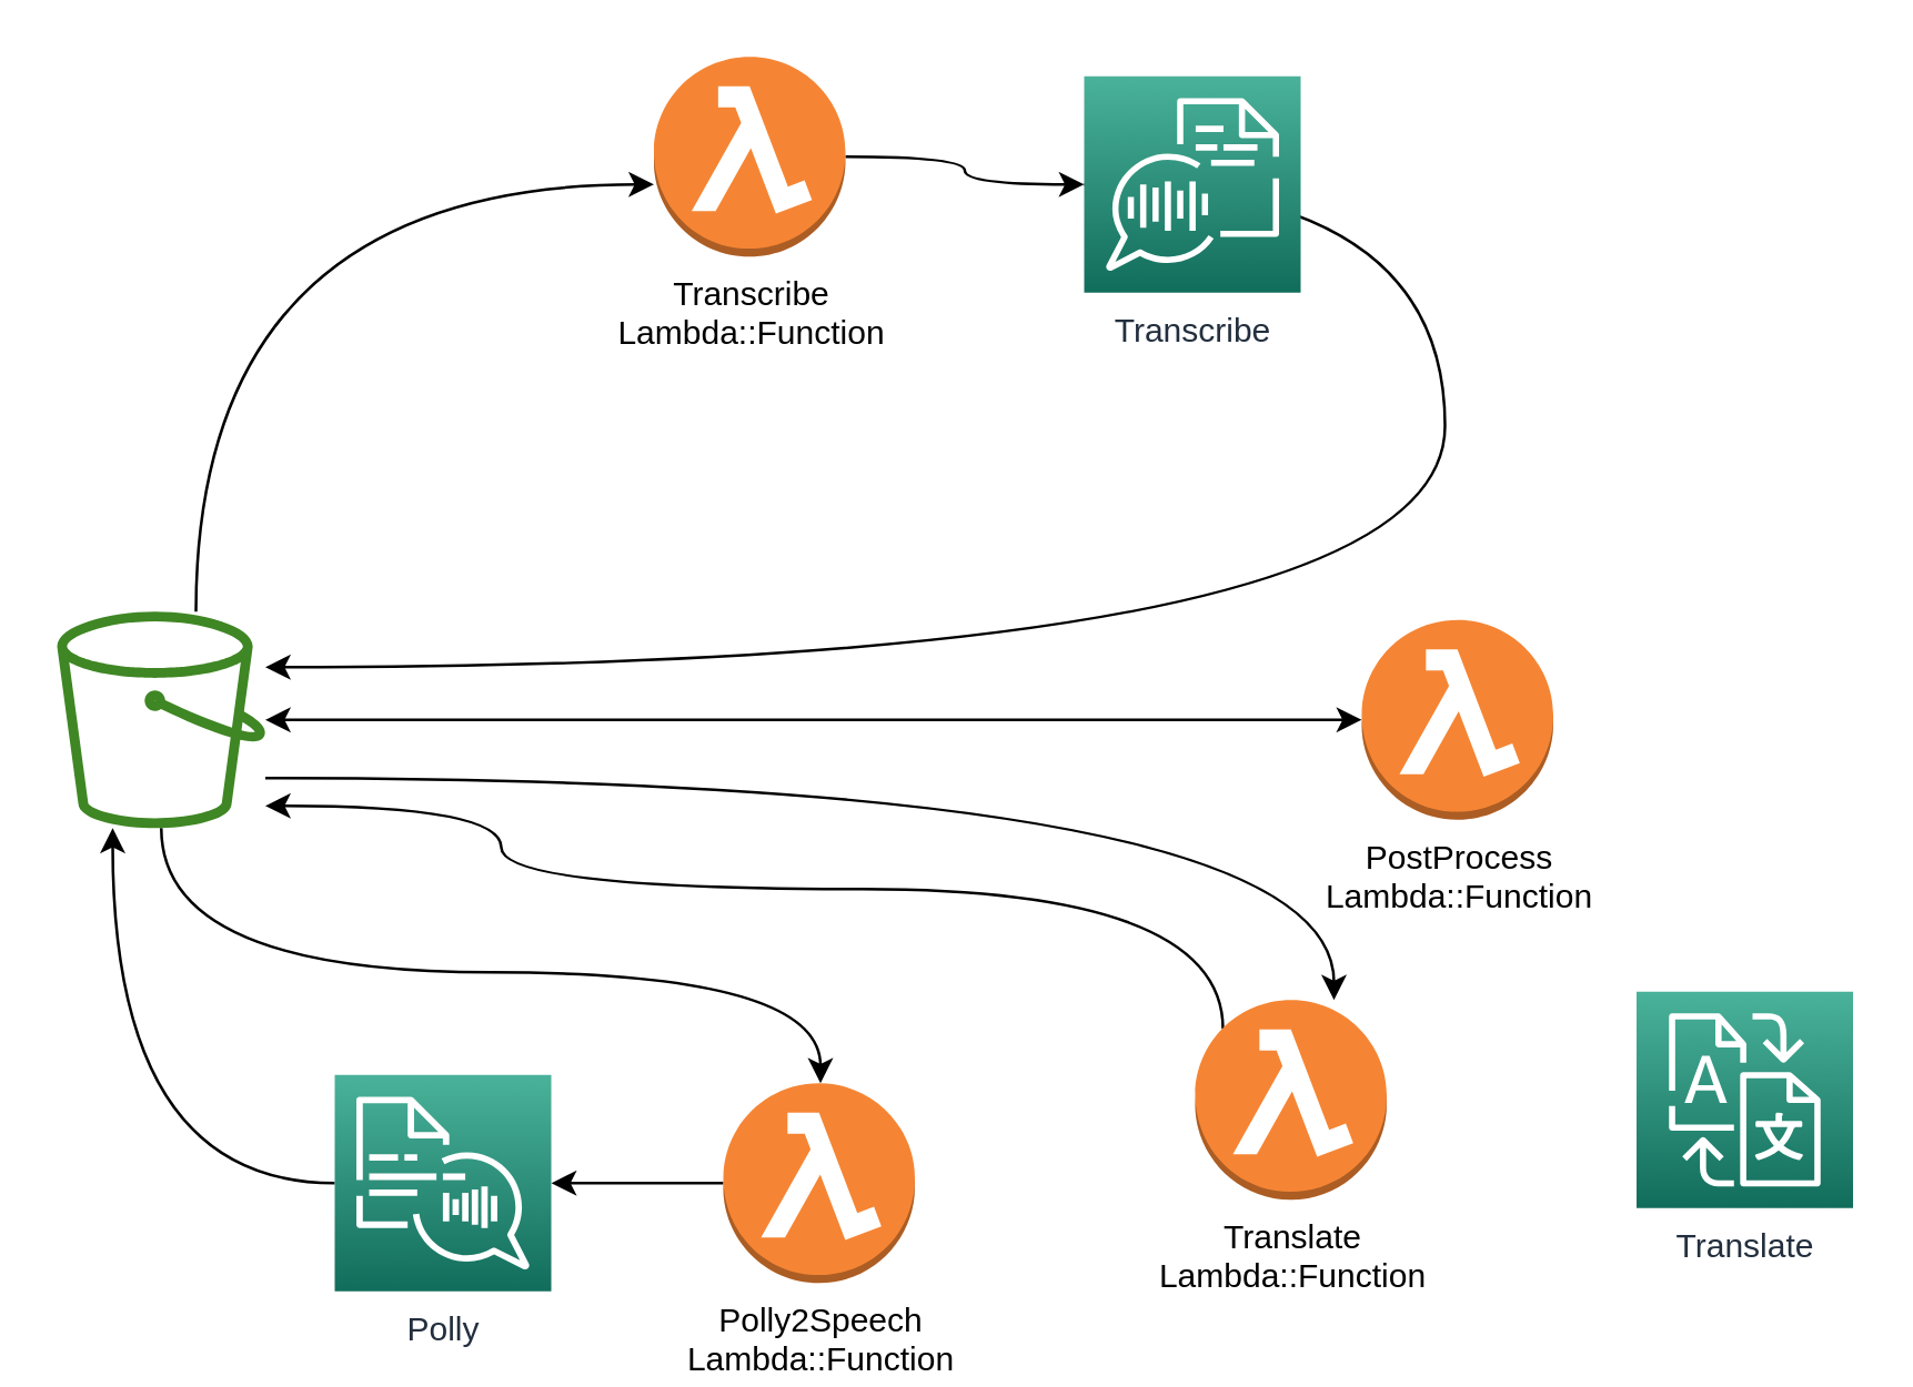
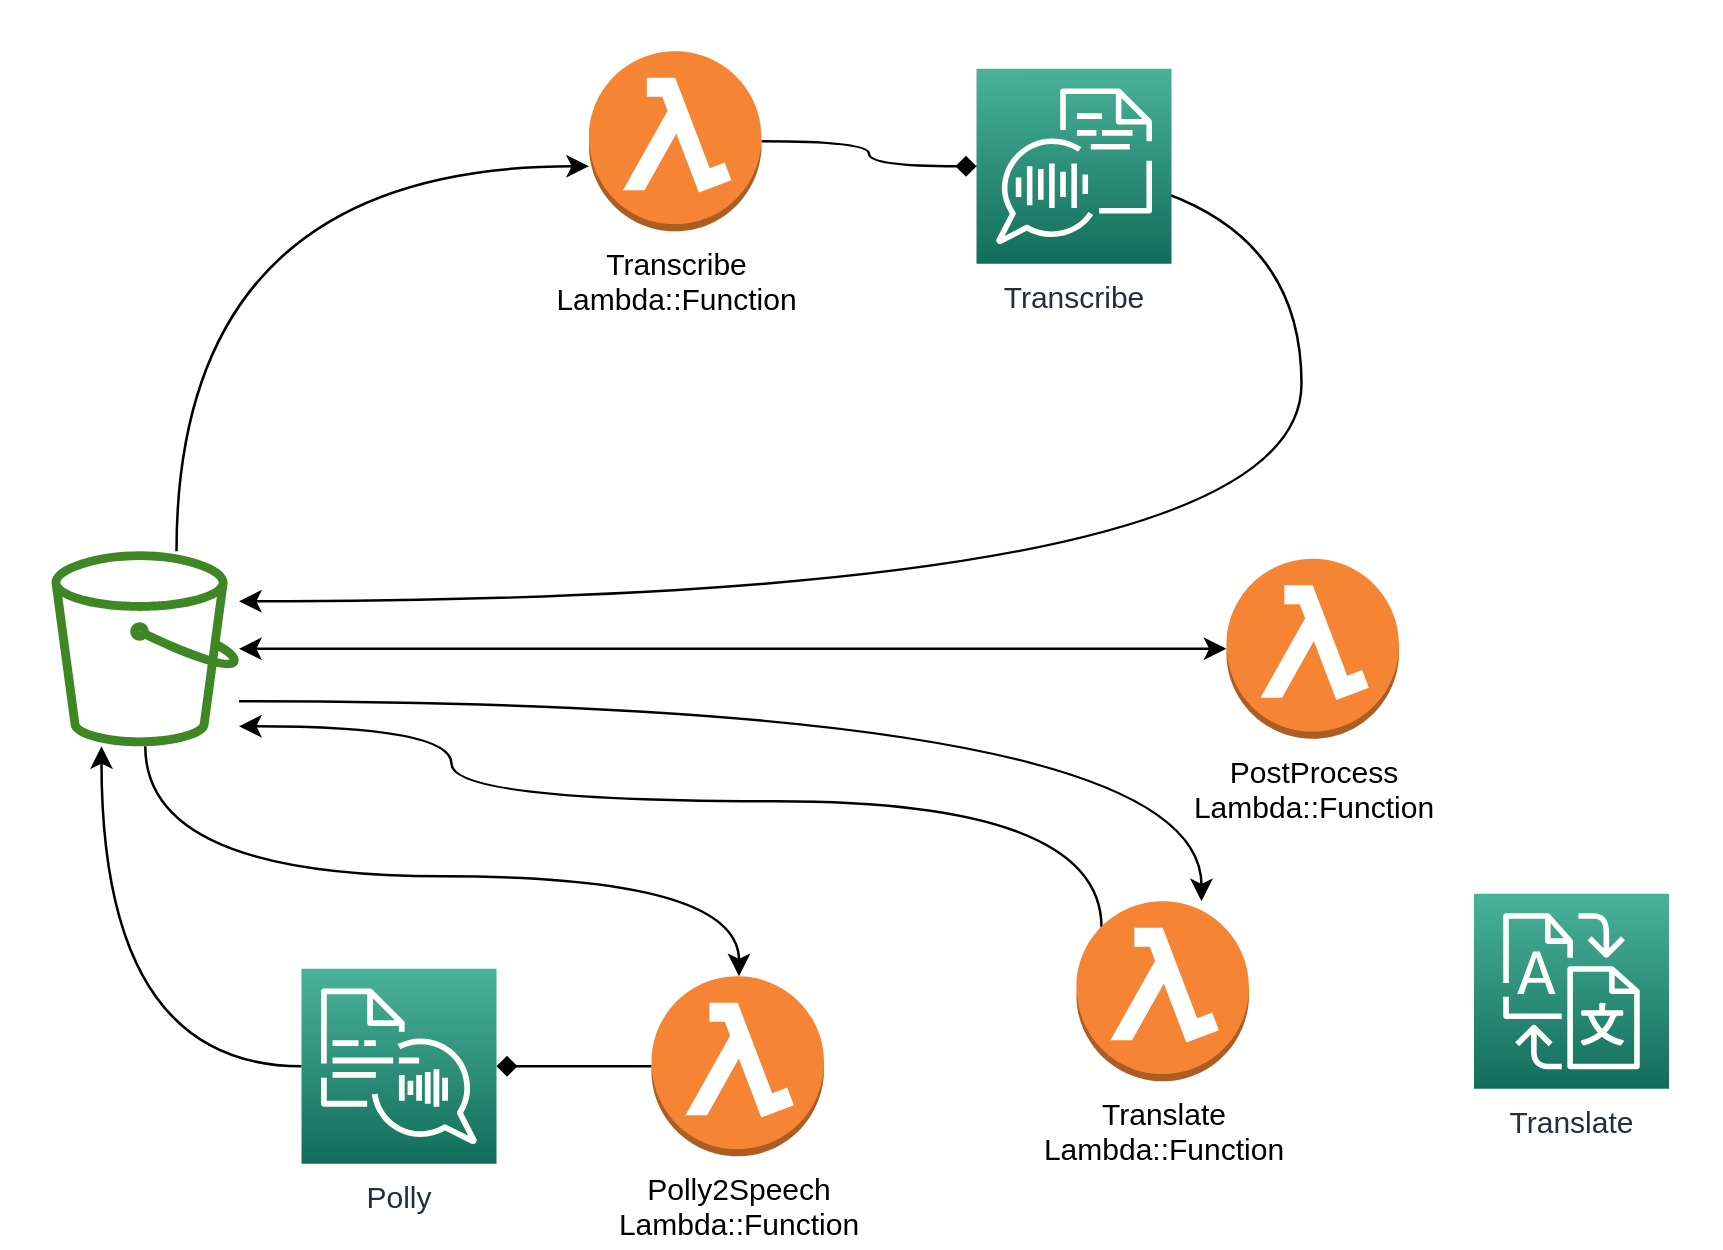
- <mxCell id="9" style="edgeStyle=orthogonalEdgeStyle;orthogonalLoop=1;jettySize=auto;html=1;curved=1;" edge="1" parent="1" source="10" target="11"><mxGeometry relative="1" as="geometry" /></mxCell>
+ <mxCell id="9" style="edgeStyle=orthogonalEdgeStyle;orthogonalLoop=1;jettySize=auto;html=1;curved=1;endArrow=diamond;" edge="1" parent="1" source="10" target="11"><mxGeometry relative="1" as="geometry" /></mxCell>
- <mxCell id="16" style="edgeStyle=orthogonalEdgeStyle;rounded=0;orthogonalLoop=1;jettySize=auto;html=1;" edge="1" parent="1" source="17" target="19"><mxGeometry relative="1" as="geometry" /></mxCell>
+ <mxCell id="16" style="edgeStyle=orthogonalEdgeStyle;rounded=0;orthogonalLoop=1;jettySize=auto;html=1;endArrow=diamond;" edge="1" parent="1" source="17" target="19"><mxGeometry relative="1" as="geometry" /></mxCell>
